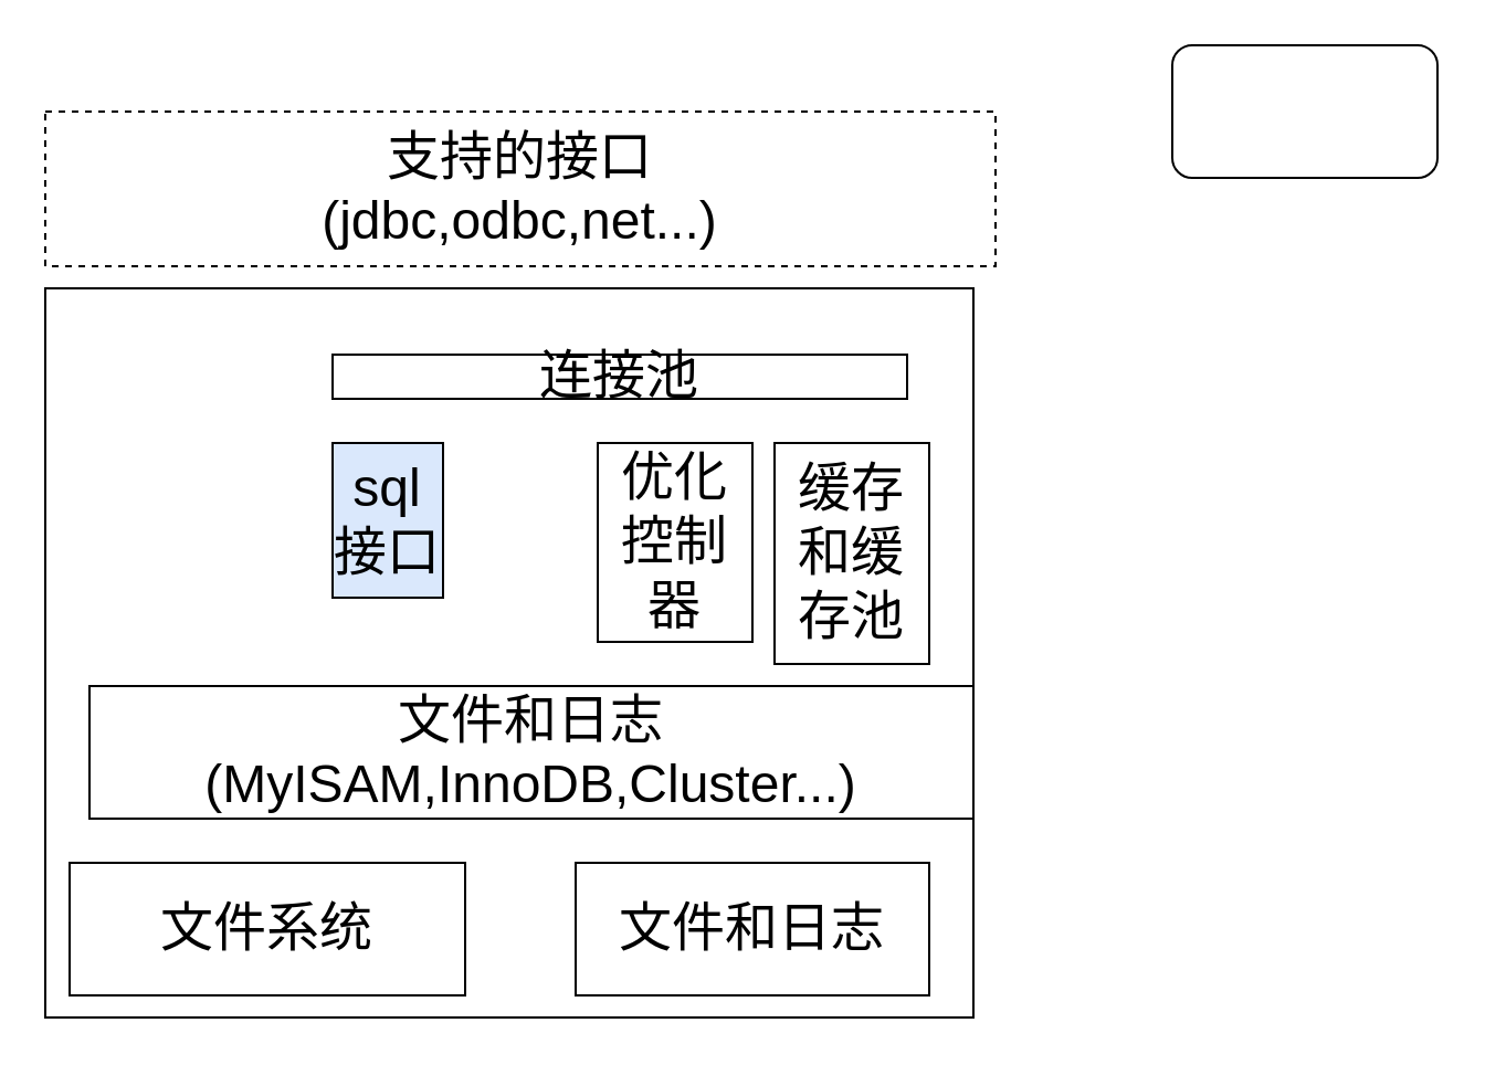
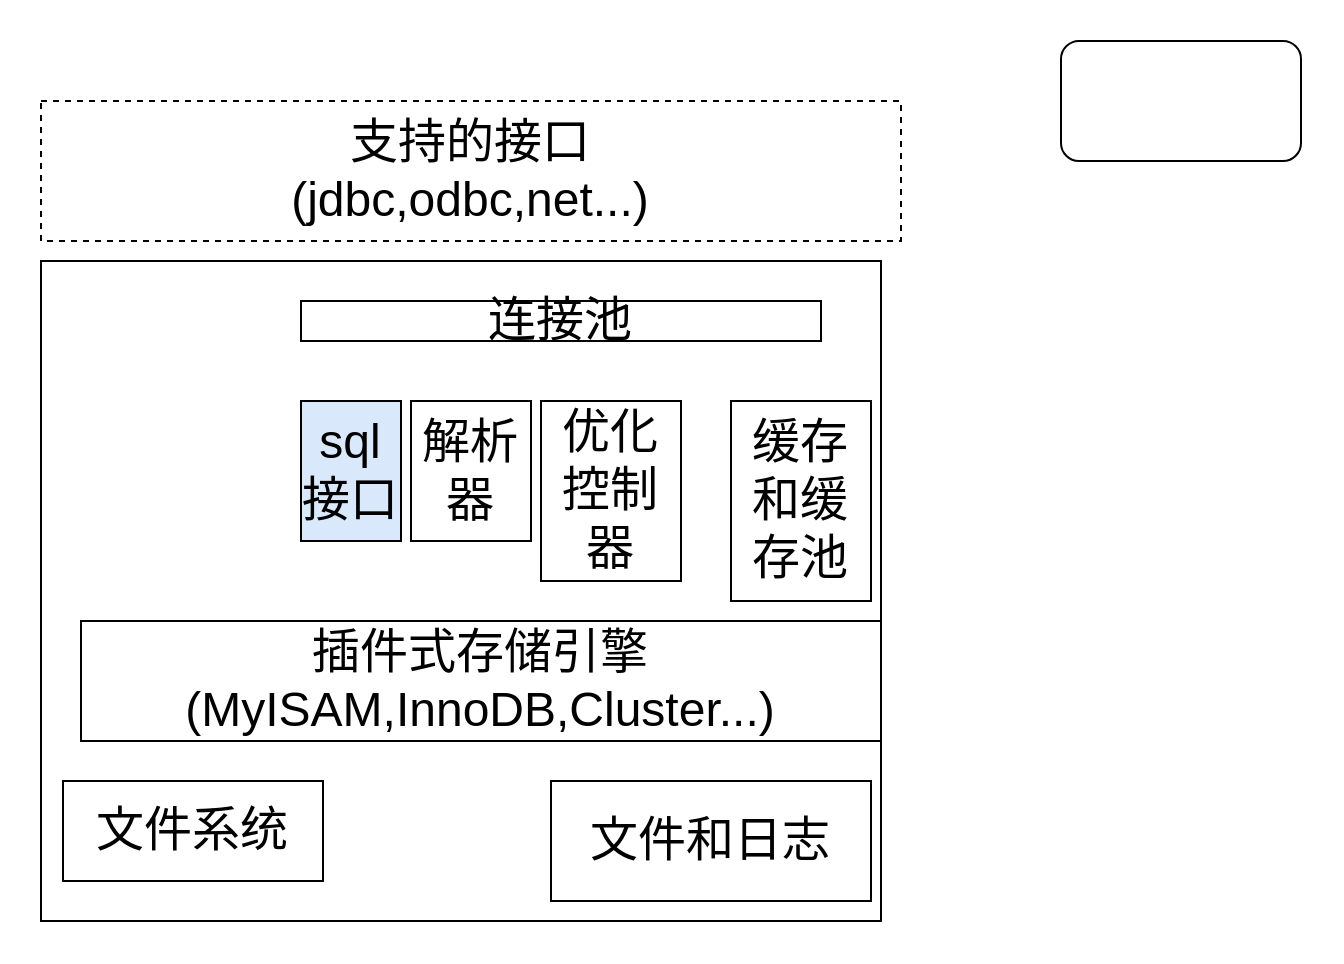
- <mxCell id="5" value="连接池" style="whiteSpace=wrap;html=1;fontSize=24;" parent="2" vertex="1"><mxGeometry x="130" y="140" width="260" height="20" as="geometry" /></mxCell>
+ <mxCell id="5" value="连接池" style="whiteSpace=wrap;html=1;fontSize=24;" parent="2" vertex="1"><mxGeometry x="130" y="130" width="260" height="20" as="geometry" /></mxCell>
+ <mxCell id="7" value="解析器" style="whiteSpace=wrap;html=1;fontSize=24;" parent="2" vertex="1"><mxGeometry x="185" y="180" width="60" height="70" as="geometry" /></mxCell>
- <mxCell id="9" value="缓存和缓存池" style="whiteSpace=wrap;html=1;fontSize=24;" parent="2" vertex="1"><mxGeometry x="330" y="180" width="70" height="100" as="geometry" /></mxCell>
+ <mxCell id="9" value="缓存和缓存池" style="whiteSpace=wrap;html=1;fontSize=24;" parent="2" vertex="1"><mxGeometry x="345" y="180" width="70" height="100" as="geometry" /></mxCell>
- <mxCell id="10" value="文件和日志&lt;br&gt;(MyISAM,InnoDB,Cluster...)" style="whiteSpace=wrap;html=1;fontSize=24;" parent="2" vertex="1"><mxGeometry x="20" y="290" width="400" height="60" as="geometry" /></mxCell>
+ <mxCell id="10" value="插件式存储引擎&lt;br&gt;(MyISAM,InnoDB,Cluster...)" style="whiteSpace=wrap;html=1;fontSize=24;" parent="2" vertex="1"><mxGeometry x="20" y="290" width="400" height="60" as="geometry" /></mxCell>
- <mxCell id="11" value="文件系统" style="whiteSpace=wrap;html=1;fontSize=24;" parent="2" vertex="1"><mxGeometry x="11" y="370" width="179" height="60" as="geometry" /></mxCell>
+ <mxCell id="11" value="文件系统" style="whiteSpace=wrap;html=1;fontSize=24;" parent="2" vertex="1"><mxGeometry x="11" y="370" width="130" height="50" as="geometry" /></mxCell>
- <mxCell id="12" value="文件和日志" style="whiteSpace=wrap;html=1;fontSize=24;" parent="2" vertex="1"><mxGeometry x="240" y="370" width="160" height="60" as="geometry" /></mxCell>
+ <mxCell id="12" value="文件和日志" style="whiteSpace=wrap;html=1;fontSize=24;" parent="2" vertex="1"><mxGeometry x="255" y="370" width="160" height="60" as="geometry" /></mxCell>
